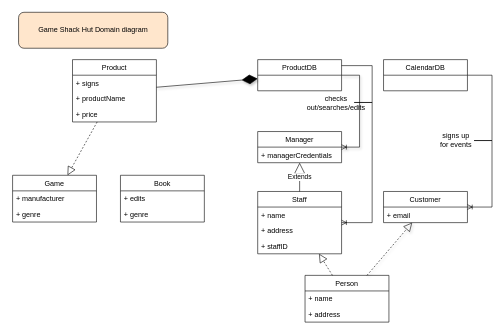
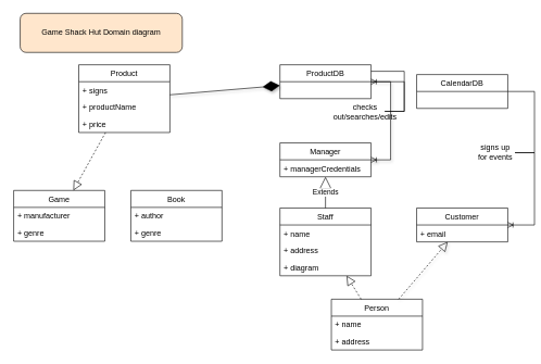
- <mxCell id="8" value="CalendarDB" style="swimlane;fontStyle=0;childLayout=stackLayout;horizontal=1;startSize=26;fillColor=none;horizontalStack=0;resizeParent=1;resizeParentMax=0;resizeLast=0;collapsible=1;marginBottom=0;" vertex="1" parent="1"><mxGeometry x="639" y="99" width="140" height="52" as="geometry" /></mxCell>
+ <mxCell id="8" value="CalendarDB" style="swimlane;fontStyle=0;childLayout=stackLayout;horizontal=1;startSize=26;fillColor=none;horizontalStack=0;resizeParent=1;resizeParentMax=0;resizeLast=0;collapsible=1;marginBottom=0;" vertex="1" parent="1"><mxGeometry x="639" y="114" width="140" height="52" as="geometry" /></mxCell>
- <mxCell id="28" value="+ edits" style="text;strokeColor=none;fillColor=none;align=left;verticalAlign=top;spacingLeft=4;spacingRight=4;overflow=hidden;rotatable=0;points=[[0,0.5],[1,0.5]];portConstraint=eastwest;" vertex="1" parent="27"><mxGeometry y="26" width="140" height="26" as="geometry" /></mxCell>
+ <mxCell id="28" value="+ author" style="text;strokeColor=none;fillColor=none;align=left;verticalAlign=top;spacingLeft=4;spacingRight=4;overflow=hidden;rotatable=0;points=[[0,0.5],[1,0.5]];portConstraint=eastwest;" vertex="1" parent="27"><mxGeometry y="26" width="140" height="26" as="geometry" /></mxCell>
- <mxCell id="15" value="" style="edgeStyle=entityRelationEdgeStyle;fontSize=12;html=1;endArrow=ERoneToMany;rounded=0;startArrow=none;" edge="1" parent="1" source="32" target="11"><mxGeometry width="100" height="100" relative="1" as="geometry"><mxPoint x="569" y="109" as="sourcePoint" /><mxPoint x="639" y="239" as="targetPoint" /></mxGeometry></mxCell>
+ <mxCell id="15" value="" style="edgeStyle=entityRelationEdgeStyle;fontSize=12;html=1;endArrow=ERoneToMany;rounded=0;startArrow=none;" edge="1" parent="1" source="32" target="7"><mxGeometry width="100" height="100" relative="1" as="geometry"><mxPoint x="569" y="109" as="sourcePoint" /><mxPoint x="639" y="239" as="targetPoint" /></mxGeometry></mxCell>
- <mxCell id="14" value="+ staffID" style="text;strokeColor=none;fillColor=none;align=left;verticalAlign=top;spacingLeft=4;spacingRight=4;overflow=hidden;rotatable=0;points=[[0,0.5],[1,0.5]];portConstraint=eastwest;" vertex="1" parent="11"><mxGeometry y="78" width="140" height="26" as="geometry" /></mxCell>
+ <mxCell id="14" value="+ diagram" style="text;strokeColor=none;fillColor=none;align=left;verticalAlign=top;spacingLeft=4;spacingRight=4;overflow=hidden;rotatable=0;points=[[0,0.5],[1,0.5]];portConstraint=eastwest;" vertex="1" parent="11"><mxGeometry y="78" width="140" height="26" as="geometry" /></mxCell>
